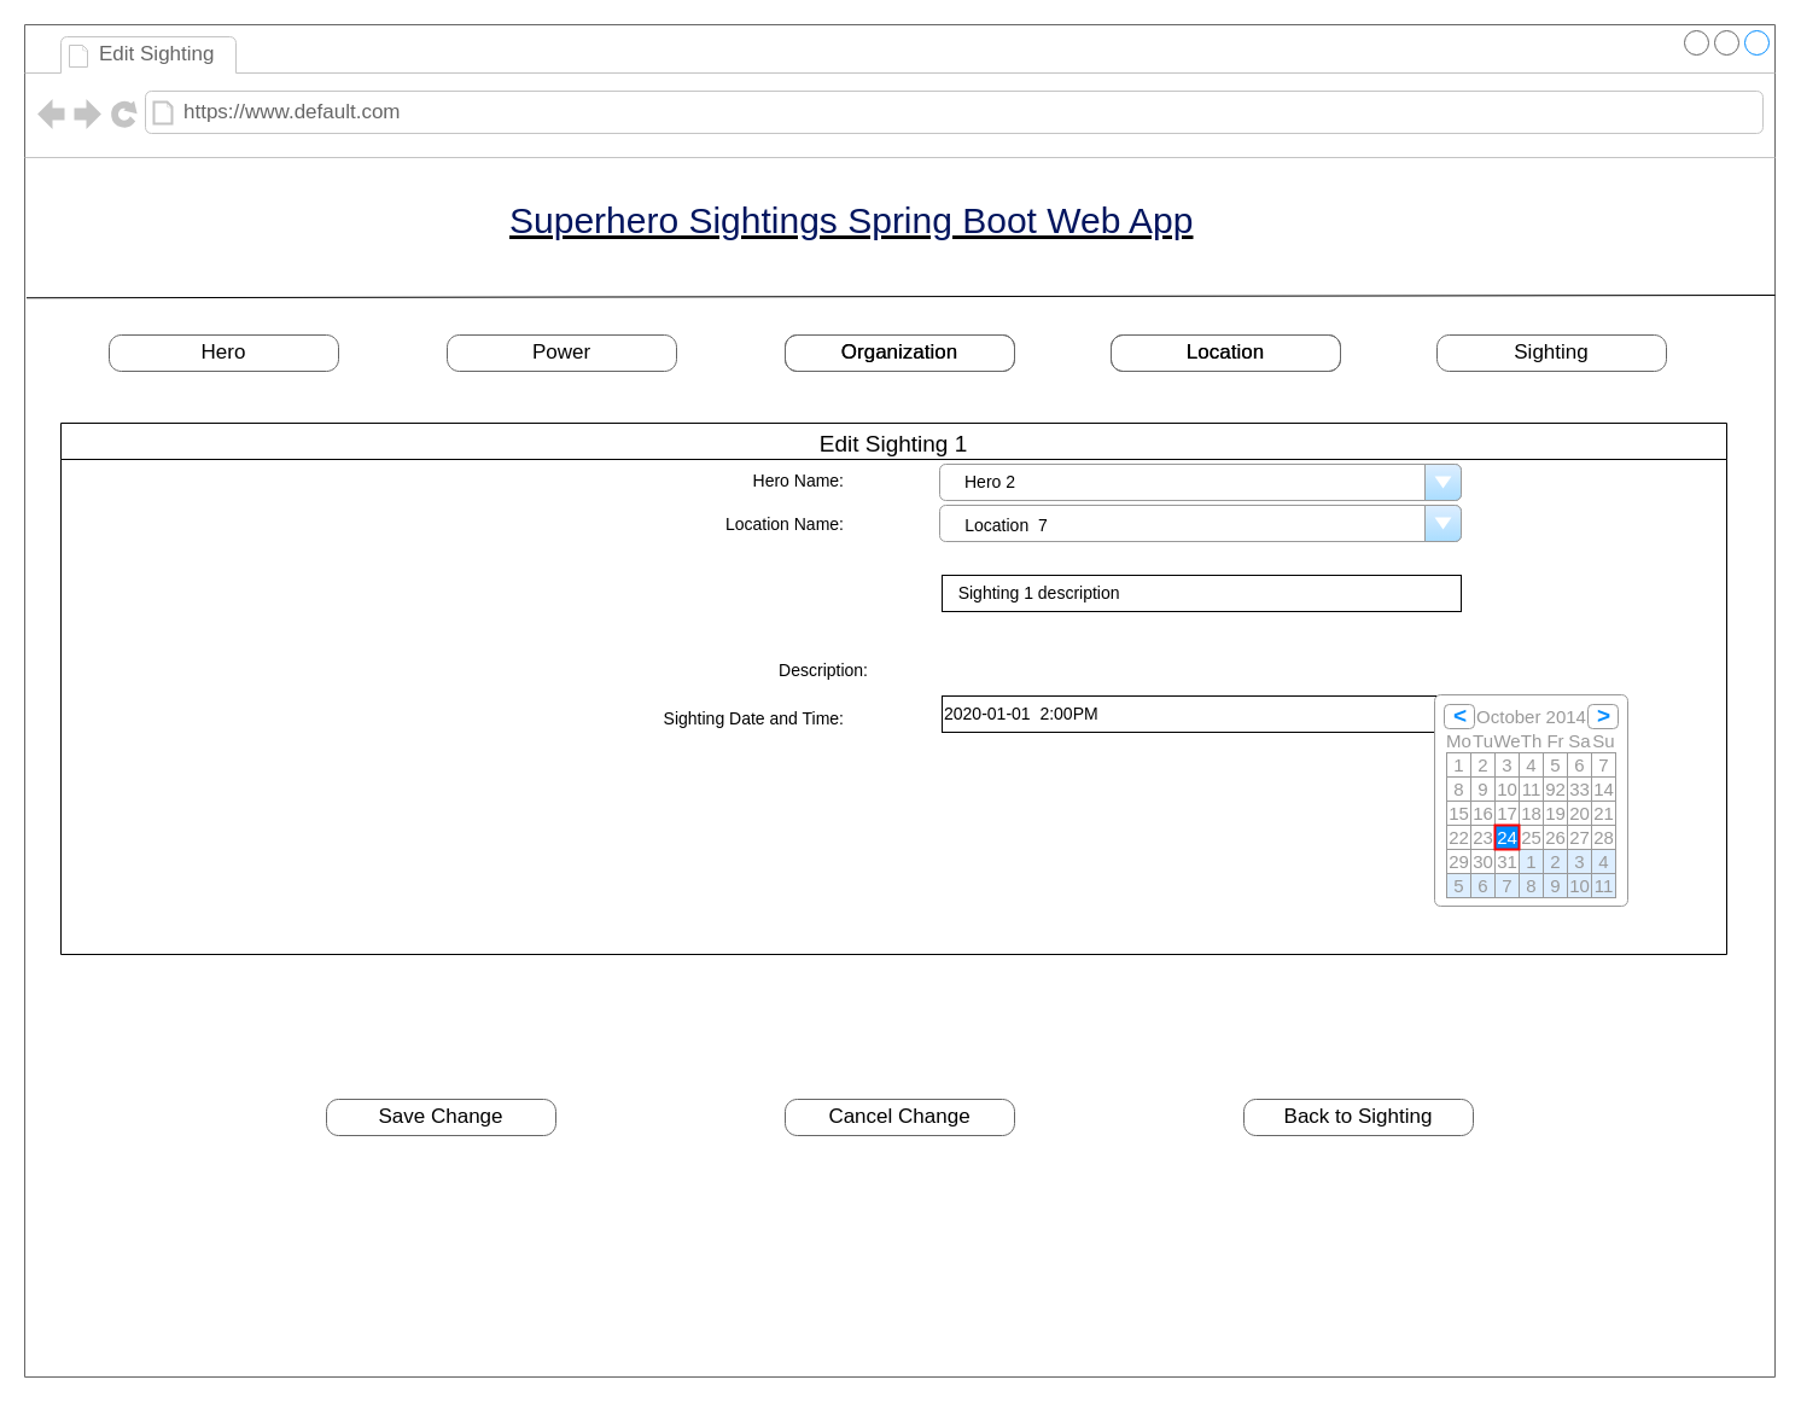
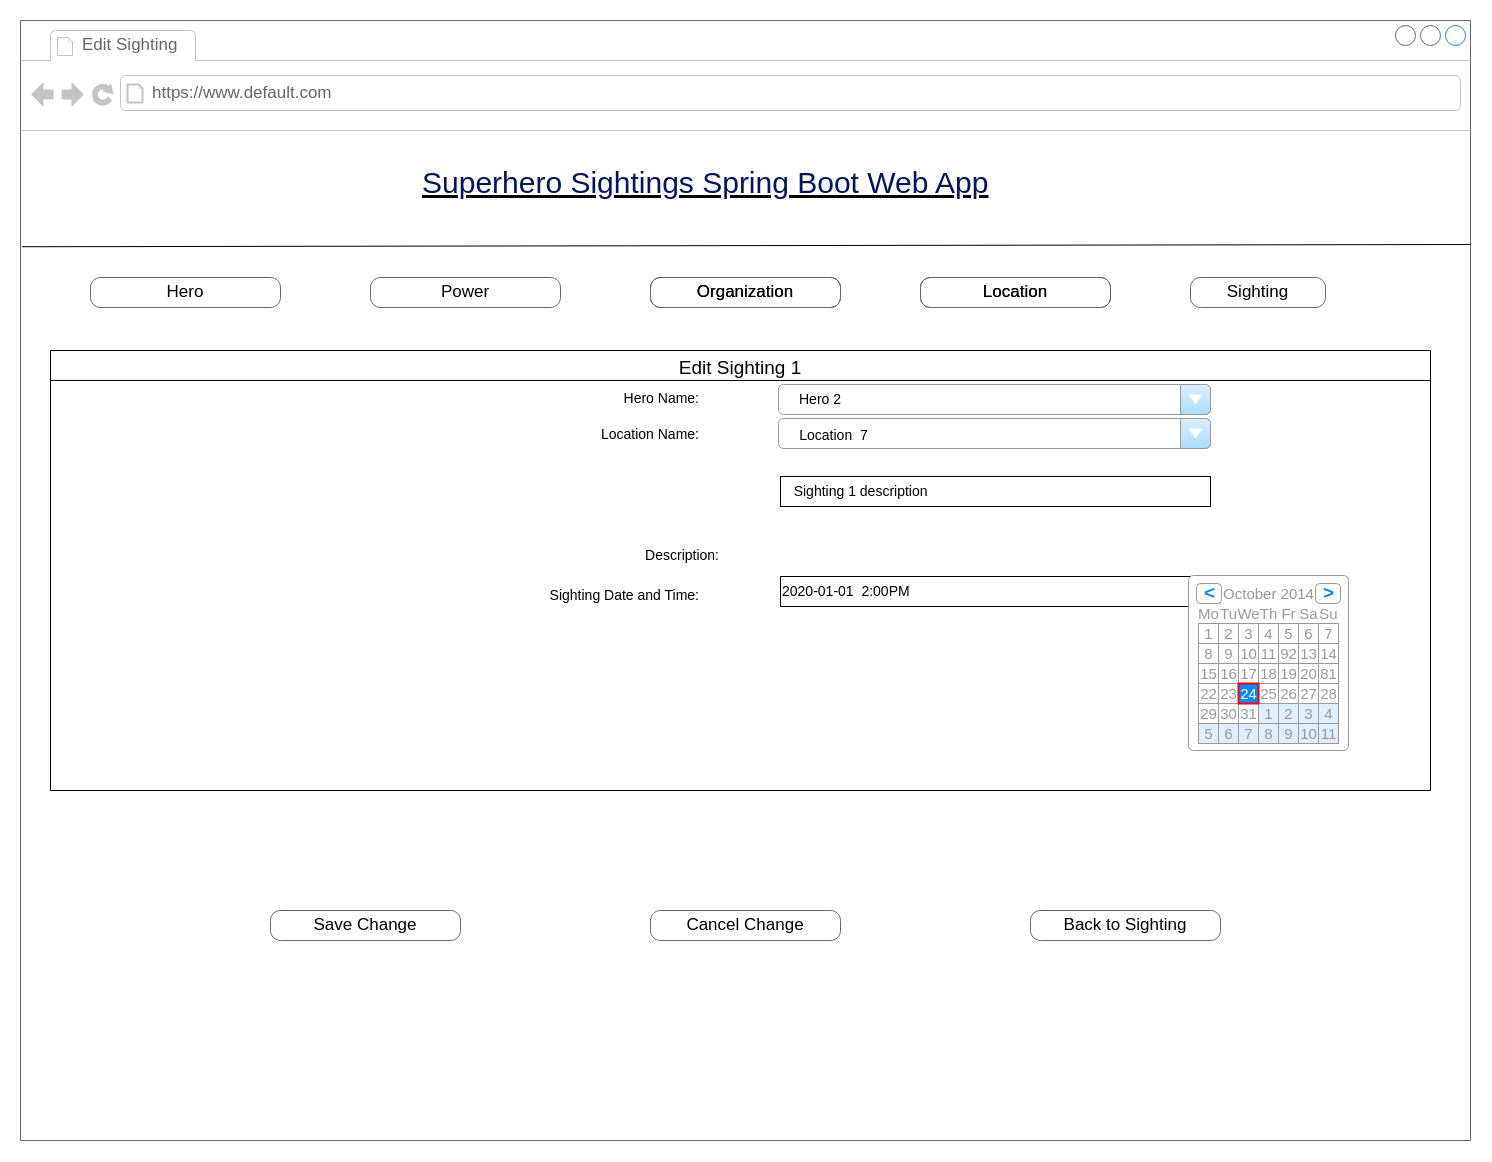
- <mxCell id="11" value="Sighting" style="strokeWidth=1;shadow=0;dashed=0;align=center;html=1;shape=mxgraph.mockup.buttons.button;strokeColor=#666666;mainText=;buttonStyle=round;fontSize=17;fontStyle=0;fillColor=none;whiteSpace=wrap;rounded=0;labelBackgroundColor=none;" parent="2" vertex="1"><mxGeometry x="1170" y="257" width="190" height="30" as="geometry" /></mxCell>
+ <mxCell id="11" value="Sighting" style="strokeWidth=1;shadow=0;dashed=0;align=center;html=1;shape=mxgraph.mockup.buttons.button;strokeColor=#666666;mainText=;buttonStyle=round;fontSize=17;fontStyle=0;fillColor=none;whiteSpace=wrap;rounded=0;labelBackgroundColor=none;" parent="2" vertex="1"><mxGeometry x="1170" y="257" width="135" height="30" as="geometry" /></mxCell>
- <mxCell id="52" value="33" style="strokeWidth=1;shadow=0;dashed=0;align=center;html=1;shape=mxgraph.mockup.forms.rrect;rSize=0;strokeColor=#999999;fontColor=#999999;fontSize=15;fillColor=none;" parent="29" vertex="1"><mxGeometry x="110" y="68" width="20" height="20" as="geometry" /></mxCell>
+ <mxCell id="52" value="13" style="strokeWidth=1;shadow=0;dashed=0;align=center;html=1;shape=mxgraph.mockup.forms.rrect;rSize=0;strokeColor=#999999;fontColor=#999999;fontSize=15;fillColor=none;" parent="29" vertex="1"><mxGeometry x="110" y="68" width="20" height="20" as="geometry" /></mxCell>
- <mxCell id="60" value="21" style="strokeWidth=1;shadow=0;dashed=0;align=center;html=1;shape=mxgraph.mockup.forms.rrect;rSize=0;strokeColor=#999999;fontColor=#999999;fontSize=15;fillColor=none;" parent="29" vertex="1"><mxGeometry x="130" y="88" width="20" height="20" as="geometry" /></mxCell>
+ <mxCell id="60" value="81" style="strokeWidth=1;shadow=0;dashed=0;align=center;html=1;shape=mxgraph.mockup.forms.rrect;rSize=0;strokeColor=#999999;fontColor=#999999;fontSize=15;fillColor=none;" parent="29" vertex="1"><mxGeometry x="130" y="88" width="20" height="20" as="geometry" /></mxCell>
